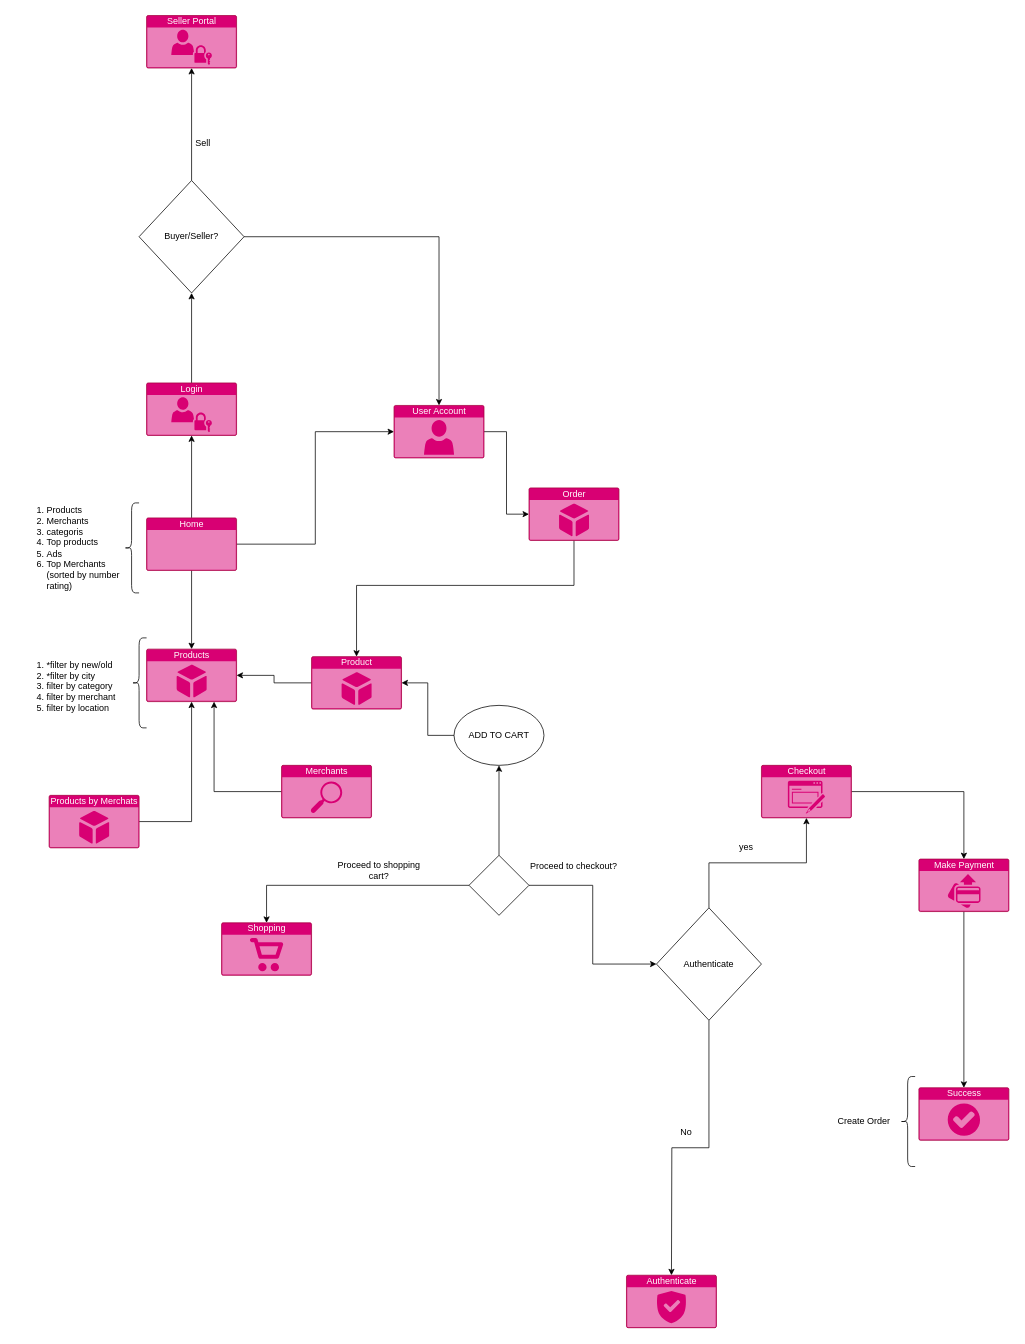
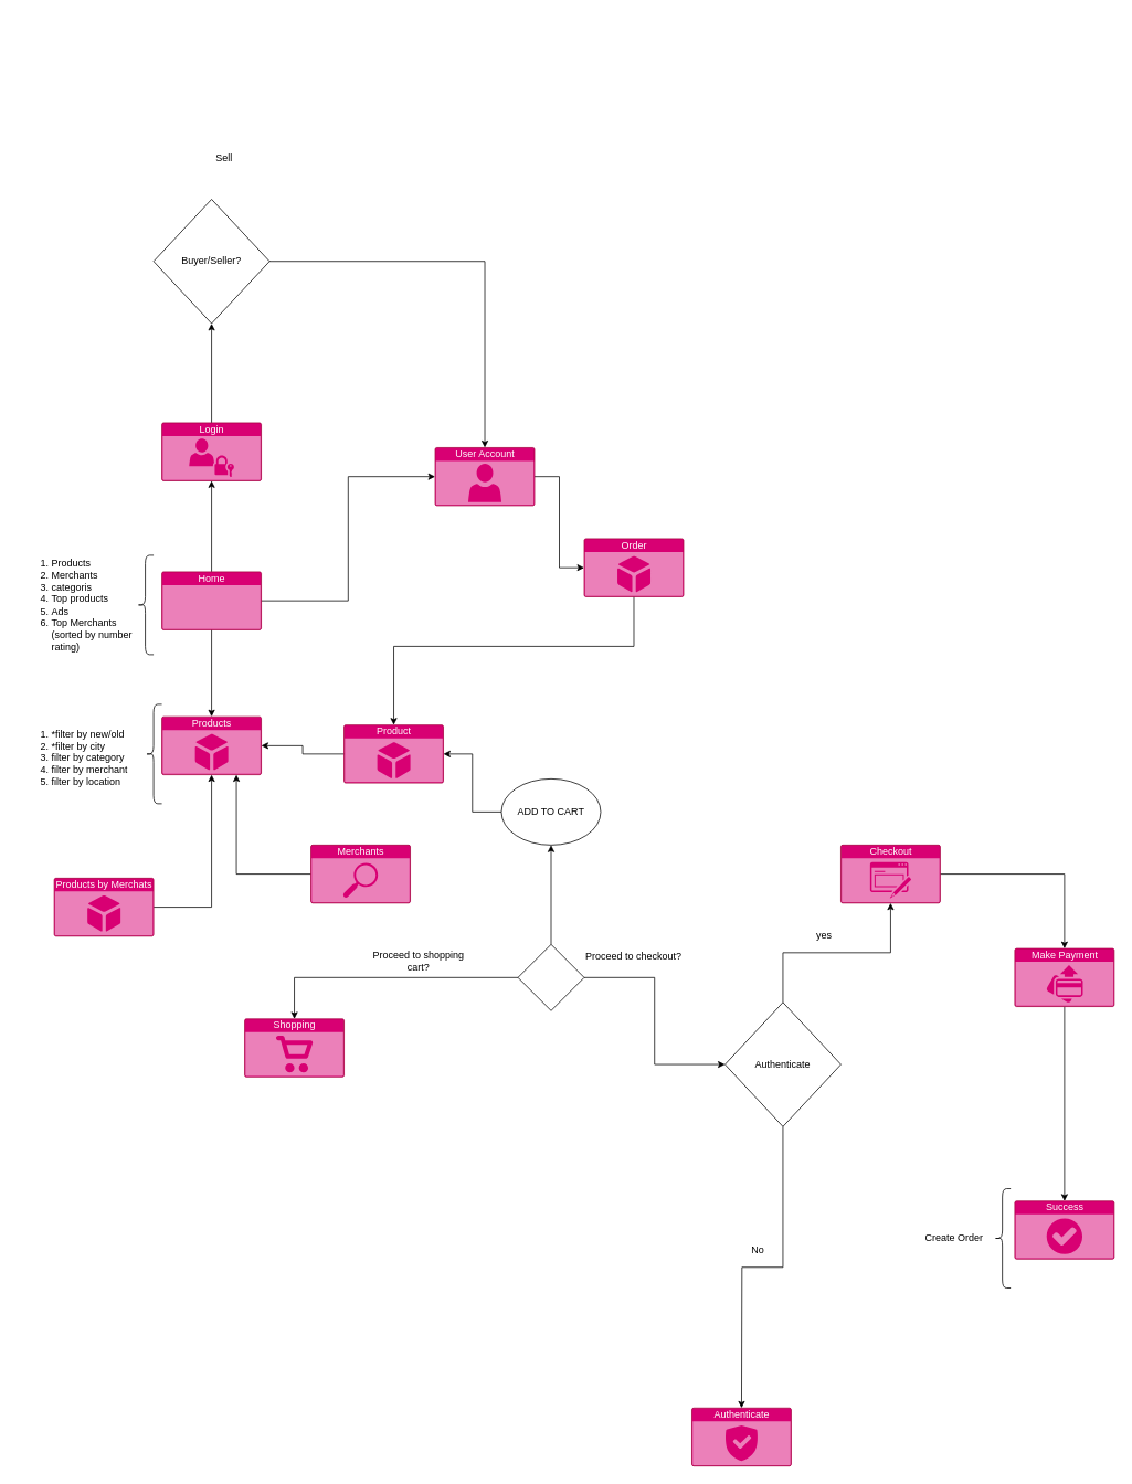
- <mxCell id="43" value="Seller Portal" style="html=1;strokeColor=#A50040;fillColor=#d80073;labelPosition=center;verticalLabelPosition=middle;verticalAlign=top;align=center;fontSize=12;outlineConnect=0;spacingTop=-6;fontColor=#ffffff;shape=mxgraph.sitemap.login;" vertex="1" parent="1"><mxGeometry x="195" y="20" width="120" height="70" as="geometry" /></mxCell>
- <mxCell id="44" style="edgeStyle=orthogonalEdgeStyle;rounded=0;orthogonalLoop=1;jettySize=auto;html=1;" edge="1" parent="1" source="46" target="43"><mxGeometry relative="1" as="geometry" /></mxCell>
